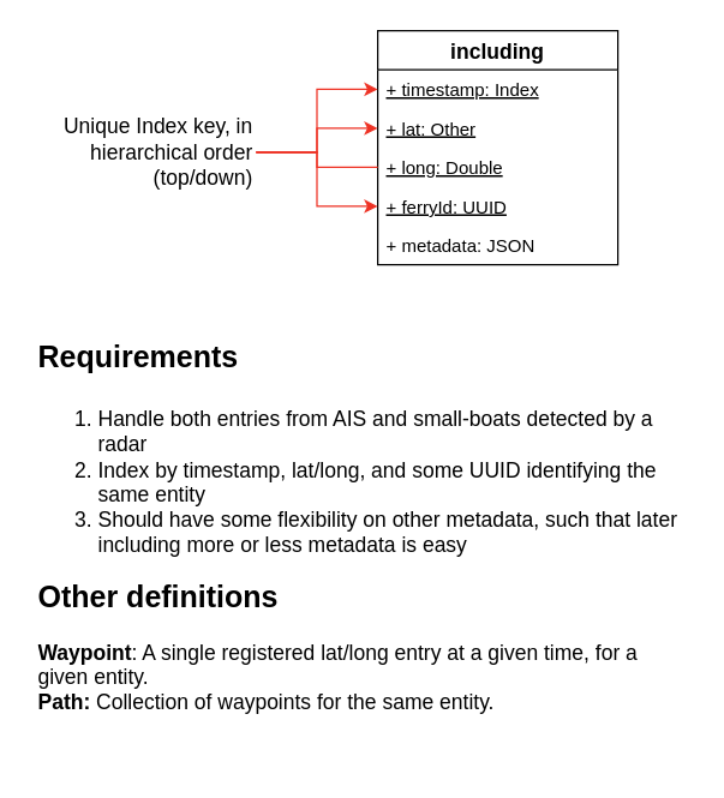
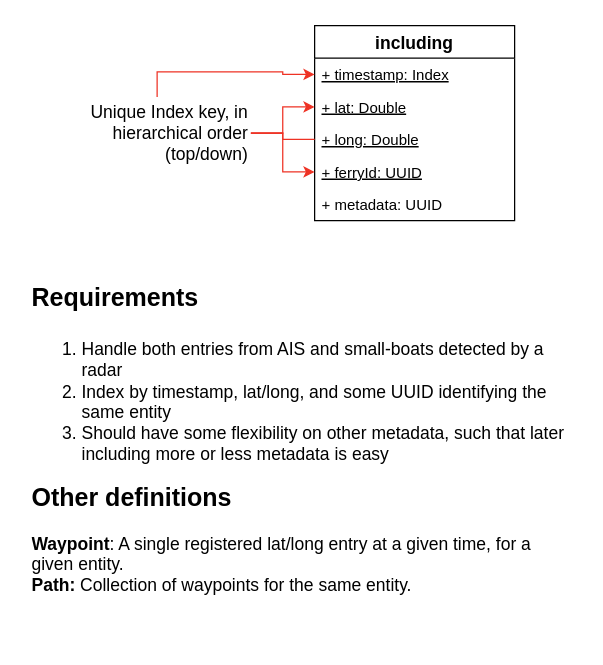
- <mxCell id="5" value="+ lat: Other" style="text;strokeColor=none;fillColor=none;align=left;verticalAlign=top;spacingLeft=4;spacingRight=4;overflow=hidden;rotatable=0;points=[[0,0.5],[1,0.5]];portConstraint=eastwest;fontStyle=4" vertex="1" parent="3"><mxGeometry y="52" width="160" height="26" as="geometry" /></mxCell>
+ <mxCell id="5" value="+ lat: Double" style="text;strokeColor=none;fillColor=none;align=left;verticalAlign=top;spacingLeft=4;spacingRight=4;overflow=hidden;rotatable=0;points=[[0,0.5],[1,0.5]];portConstraint=eastwest;fontStyle=4" vertex="1" parent="3"><mxGeometry y="52" width="160" height="26" as="geometry" /></mxCell>
- <mxCell id="13" value="Unique Index key, in hierarchical order (top/down)" style="text;html=1;strokeColor=none;fillColor=none;align=right;verticalAlign=middle;whiteSpace=wrap;rounded=0;fontSize=14;" vertex="1" parent="1"><mxGeometry x="20" y="72" width="150" height="58" as="geometry" /></mxCell>
+ <mxCell id="13" value="Unique Index key, in hierarchical order (top/down)" style="text;html=1;strokeColor=none;fillColor=none;align=right;verticalAlign=middle;whiteSpace=wrap;rounded=0;fontSize=14;" vertex="1" parent="1"><mxGeometry x="50" y="77" width="150" height="58" as="geometry" /></mxCell>
- <mxCell id="8" value="+ metadata: JSON" style="text;strokeColor=none;fillColor=none;align=left;verticalAlign=top;spacingLeft=4;spacingRight=4;overflow=hidden;rotatable=0;points=[[0,0.5],[1,0.5]];portConstraint=eastwest;" vertex="1" parent="3"><mxGeometry y="130" width="160" height="26" as="geometry" /></mxCell>
+ <mxCell id="8" value="+ metadata: UUID" style="text;strokeColor=none;fillColor=none;align=left;verticalAlign=top;spacingLeft=4;spacingRight=4;overflow=hidden;rotatable=0;points=[[0,0.5],[1,0.5]];portConstraint=eastwest;" vertex="1" parent="3"><mxGeometry y="130" width="160" height="26" as="geometry" /></mxCell>
